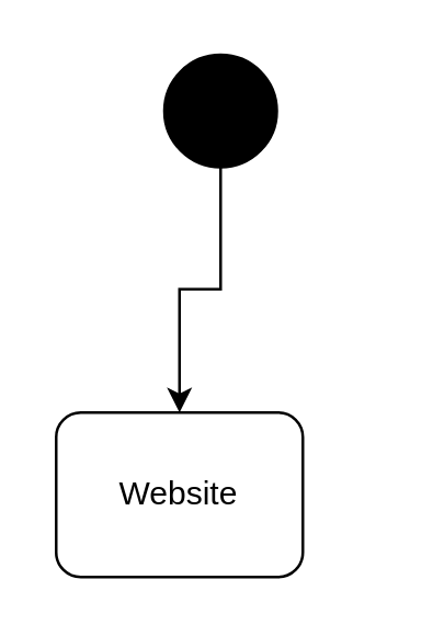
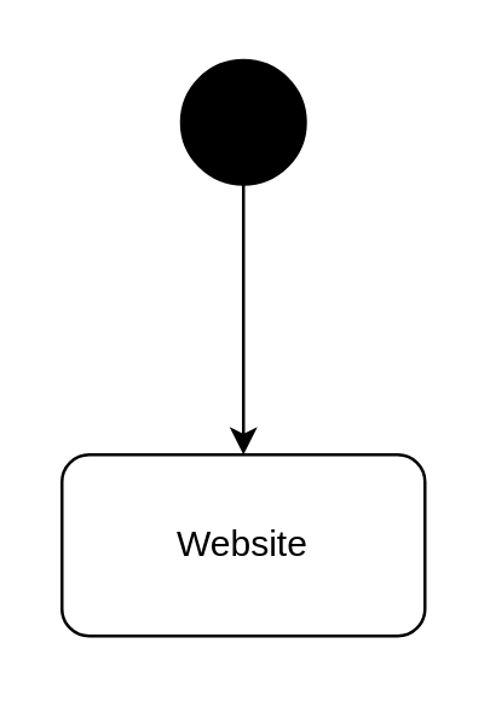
- <mxCell id="2" value="Website" style="rounded=1;whiteSpace=wrap;html=1;" parent="1" vertex="1"><mxGeometry x="20" y="150" width="90" height="60" as="geometry" /></mxCell>
+ <mxCell id="2" value="Website" style="rounded=1;whiteSpace=wrap;html=1;" parent="1" vertex="1"><mxGeometry x="20" y="150" width="120" height="60" as="geometry" /></mxCell>
